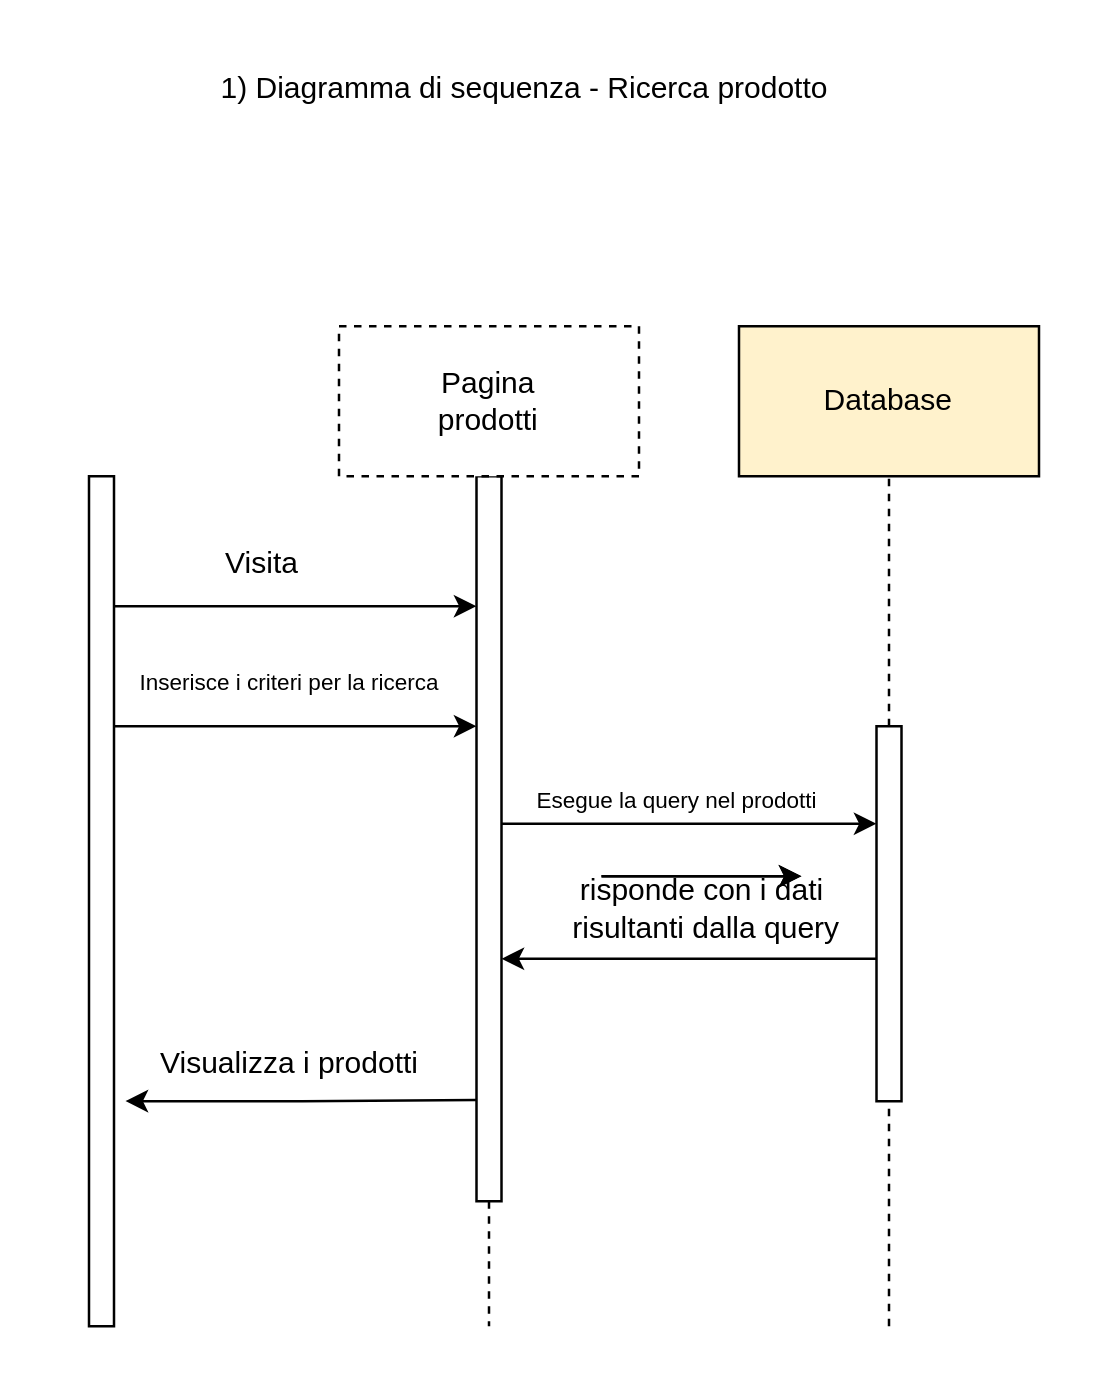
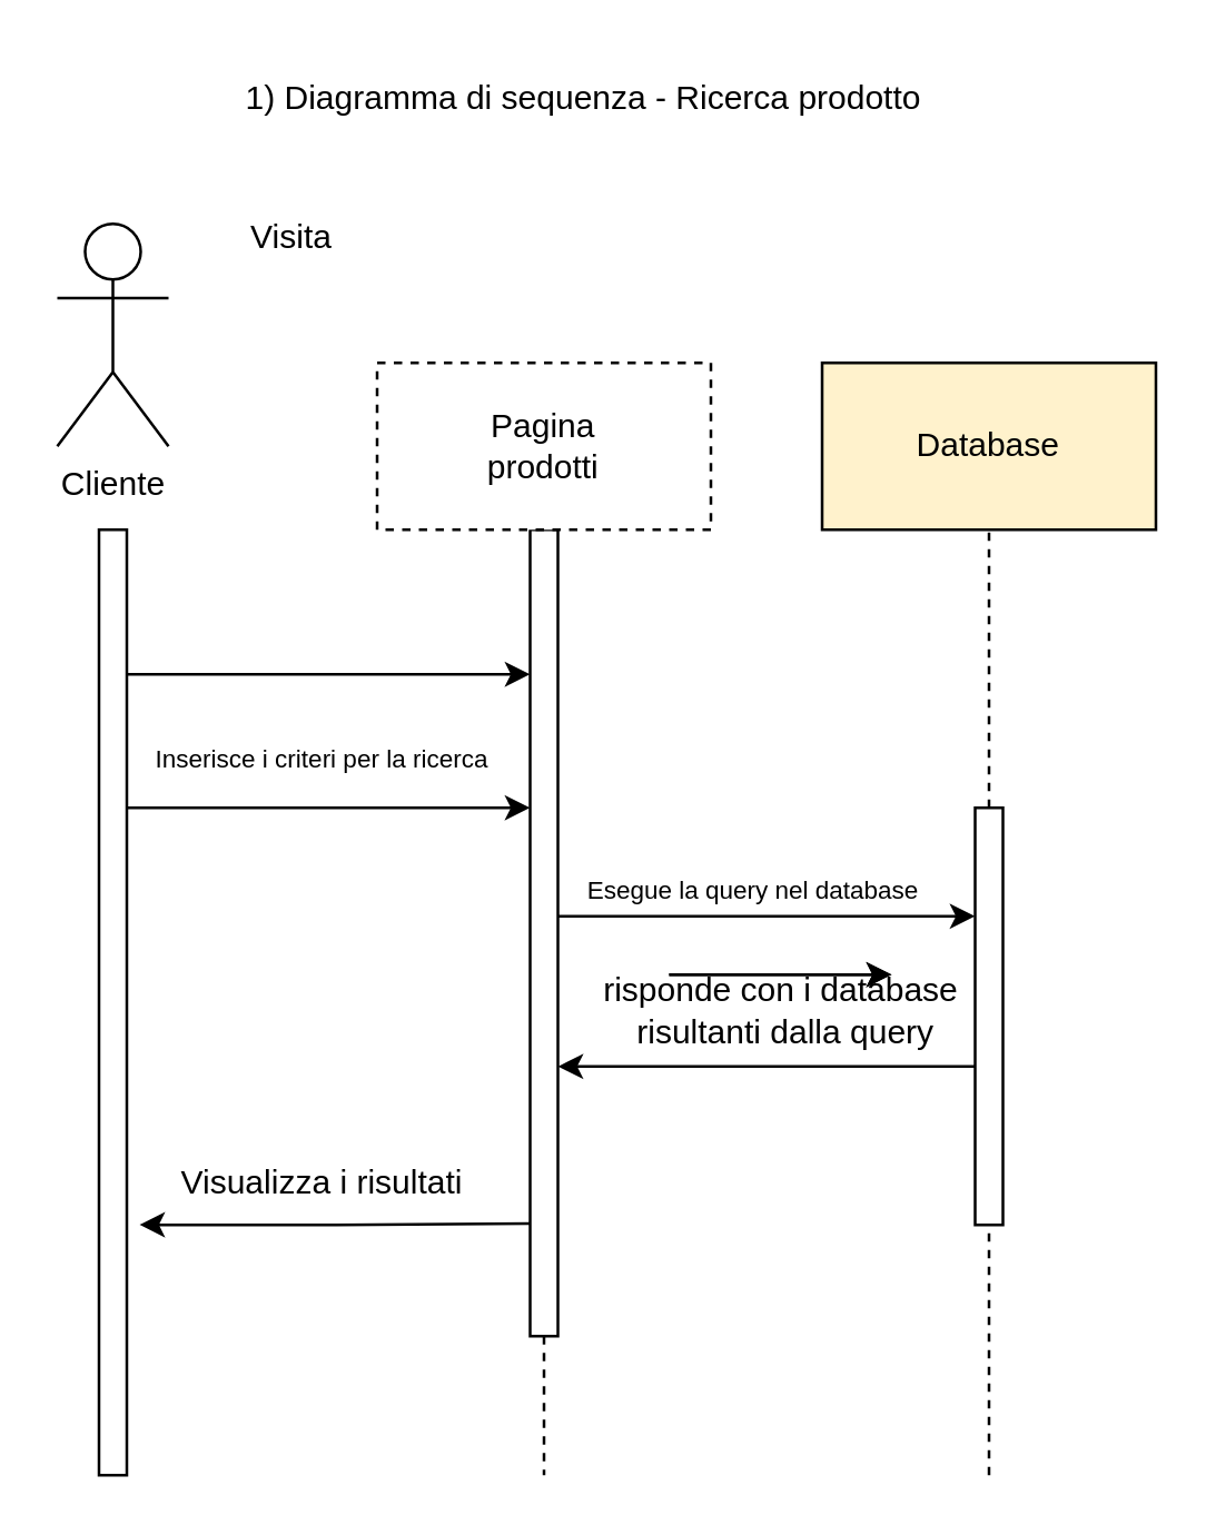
+ <mxCell id="6" value="Cliente" style="shape=umlActor;verticalLabelPosition=bottom;verticalAlign=top;html=1;" vertex="1" parent="1"><mxGeometry x="20" y="80" width="40" height="80" as="geometry" /></mxCell>
- <mxCell id="12" value="Visita" style="text;html=1;align=center;verticalAlign=middle;resizable=0;points=[];autosize=1;strokeColor=none;fillColor=none;" vertex="1" parent="1"><mxGeometry x="79" y="210" width="50" height="30" as="geometry" /></mxCell>
+ <mxCell id="12" value="Visita" style="text;html=1;align=center;verticalAlign=middle;resizable=0;points=[];autosize=1;strokeColor=none;fillColor=none;" vertex="1" parent="1"><mxGeometry x="79" y="70" width="50" height="30" as="geometry" /></mxCell>
- <mxCell id="15" value="Esegue la query nel prodotti" style="text;html=1;align=center;verticalAlign=middle;resizable=0;points=[];autosize=1;strokeColor=none;fillColor=none;fontSize=9;" vertex="1" parent="1"><mxGeometry x="200" y="310" width="140" height="20" as="geometry" /></mxCell>
+ <mxCell id="15" value="Esegue la query nel database" style="text;html=1;align=center;verticalAlign=middle;resizable=0;points=[];autosize=1;strokeColor=none;fillColor=none;fontSize=9;" vertex="1" parent="1"><mxGeometry x="200" y="310" width="140" height="20" as="geometry" /></mxCell>
- <mxCell id="18" value="risponde con i dati&lt;br&gt;&amp;nbsp;risultanti dalla query" style="text;html=1;align=center;verticalAlign=middle;resizable=0;points=[];autosize=1;strokeColor=none;fillColor=none;" vertex="1" parent="1"><mxGeometry x="215" y="343" width="130" height="40" as="geometry" /></mxCell>
+ <mxCell id="18" value="risponde con i database&lt;br&gt;&amp;nbsp;risultanti dalla query" style="text;html=1;align=center;verticalAlign=middle;resizable=0;points=[];autosize=1;strokeColor=none;fillColor=none;" vertex="1" parent="1"><mxGeometry x="215" y="343" width="130" height="40" as="geometry" /></mxCell>
- <mxCell id="17" value="Visualizza i prodotti" style="text;html=1;align=center;verticalAlign=middle;resizable=0;points=[];autosize=1;strokeColor=none;fillColor=none;" vertex="1" parent="1"><mxGeometry x="55" y="410" width="120" height="30" as="geometry" /></mxCell>
+ <mxCell id="17" value="Visualizza i risultati" style="text;html=1;align=center;verticalAlign=middle;resizable=0;points=[];autosize=1;strokeColor=none;fillColor=none;" vertex="1" parent="1"><mxGeometry x="55" y="410" width="120" height="30" as="geometry" /></mxCell>
